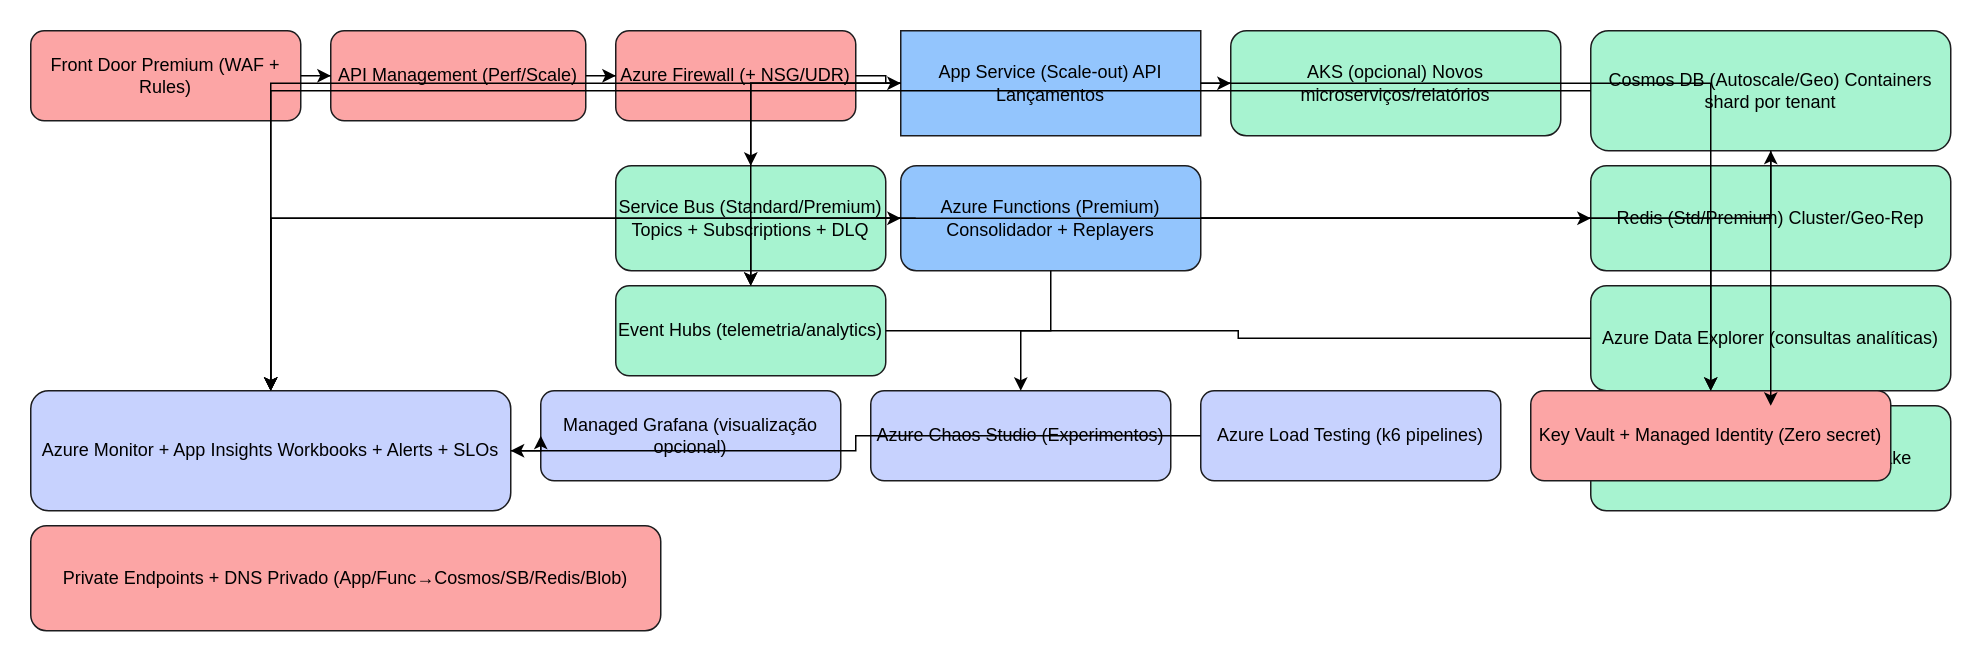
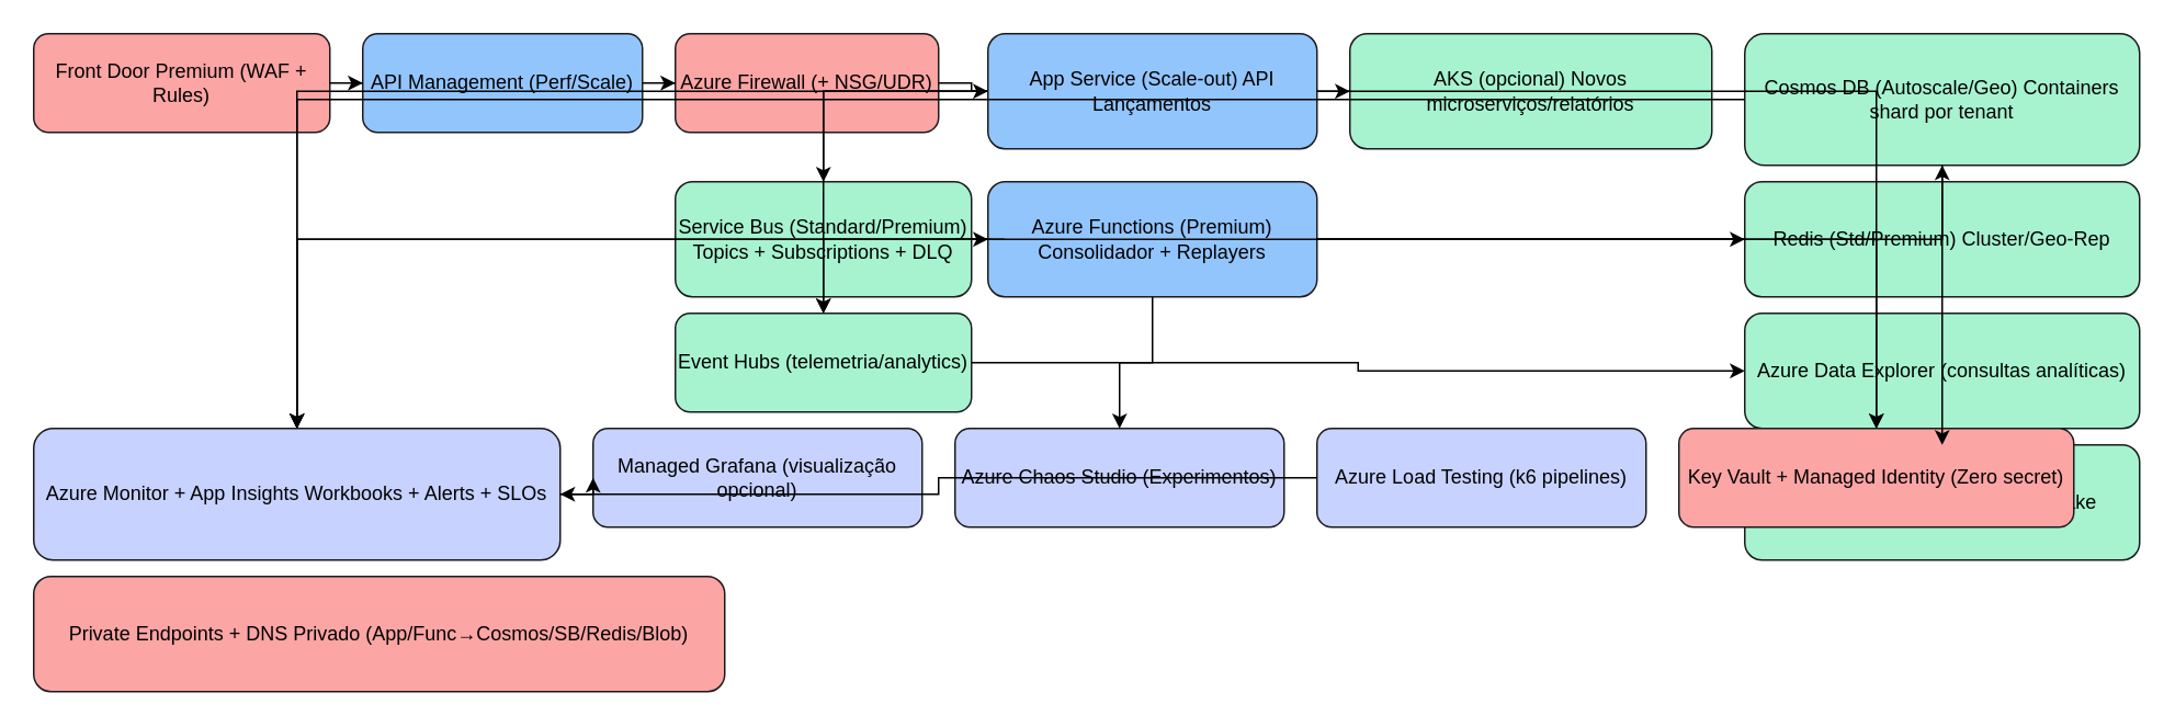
- <mxCell id="3" value="API Management (Perf/Scale)" style="rounded=1;whiteSpace=wrap;html=1;fillColor=#FCA5A5;strokeColor=#1C1C1E;fontSize=12;" parent="1" vertex="1"><mxGeometry x="220" y="20" width="170" height="60" as="geometry" /></mxCell>
+ <mxCell id="3" value="API Management (Perf/Scale)" style="rounded=1;whiteSpace=wrap;html=1;fillColor=#93c5fd;strokeColor=#1C1C1E;fontSize=12;" parent="1" vertex="1"><mxGeometry x="220" y="20" width="170" height="60" as="geometry" /></mxCell>
- <mxCell id="5" value="App Service (Scale-out) API Lançamentos" style="whiteSpace=wrap;html=1;fillColor=#93C5FD;strokeColor=#1C1C1E;fontSize=12;rounded=0;" parent="1" vertex="1"><mxGeometry x="600" y="20" width="200" height="70" as="geometry" /></mxCell>
+ <mxCell id="5" value="App Service (Scale-out) API Lançamentos" style="rounded=1;whiteSpace=wrap;html=1;fillColor=#93C5FD;strokeColor=#1C1C1E;fontSize=12;" parent="1" vertex="1"><mxGeometry x="600" y="20" width="200" height="70" as="geometry" /></mxCell>
- <mxCell id="35" style="edgeStyle=orthogonalEdgeStyle;rounded=0;orthogonalLoop=1;jettySize=auto;html=1;endArrow=none;" parent="1" edge="1" source="9" target="12"><mxGeometry relative="1" as="geometry" /></mxCell>
+ <mxCell id="35" style="edgeStyle=orthogonalEdgeStyle;rounded=0;orthogonalLoop=1;jettySize=auto;html=1;" parent="1" edge="1" source="9" target="12"><mxGeometry relative="1" as="geometry" /></mxCell>
